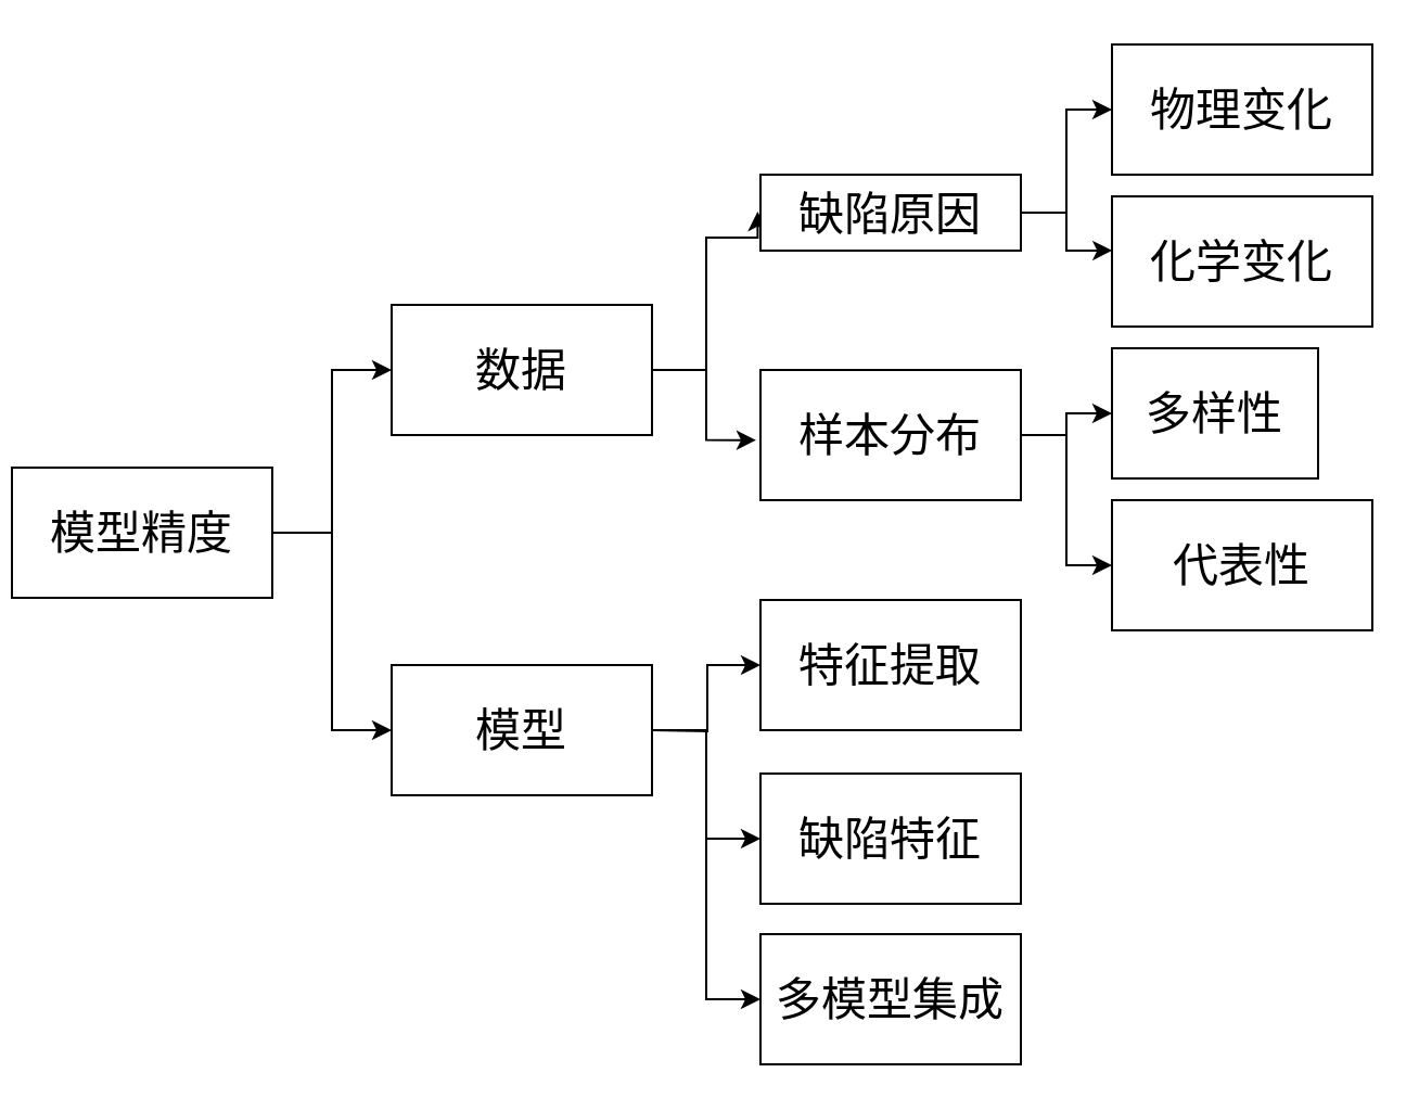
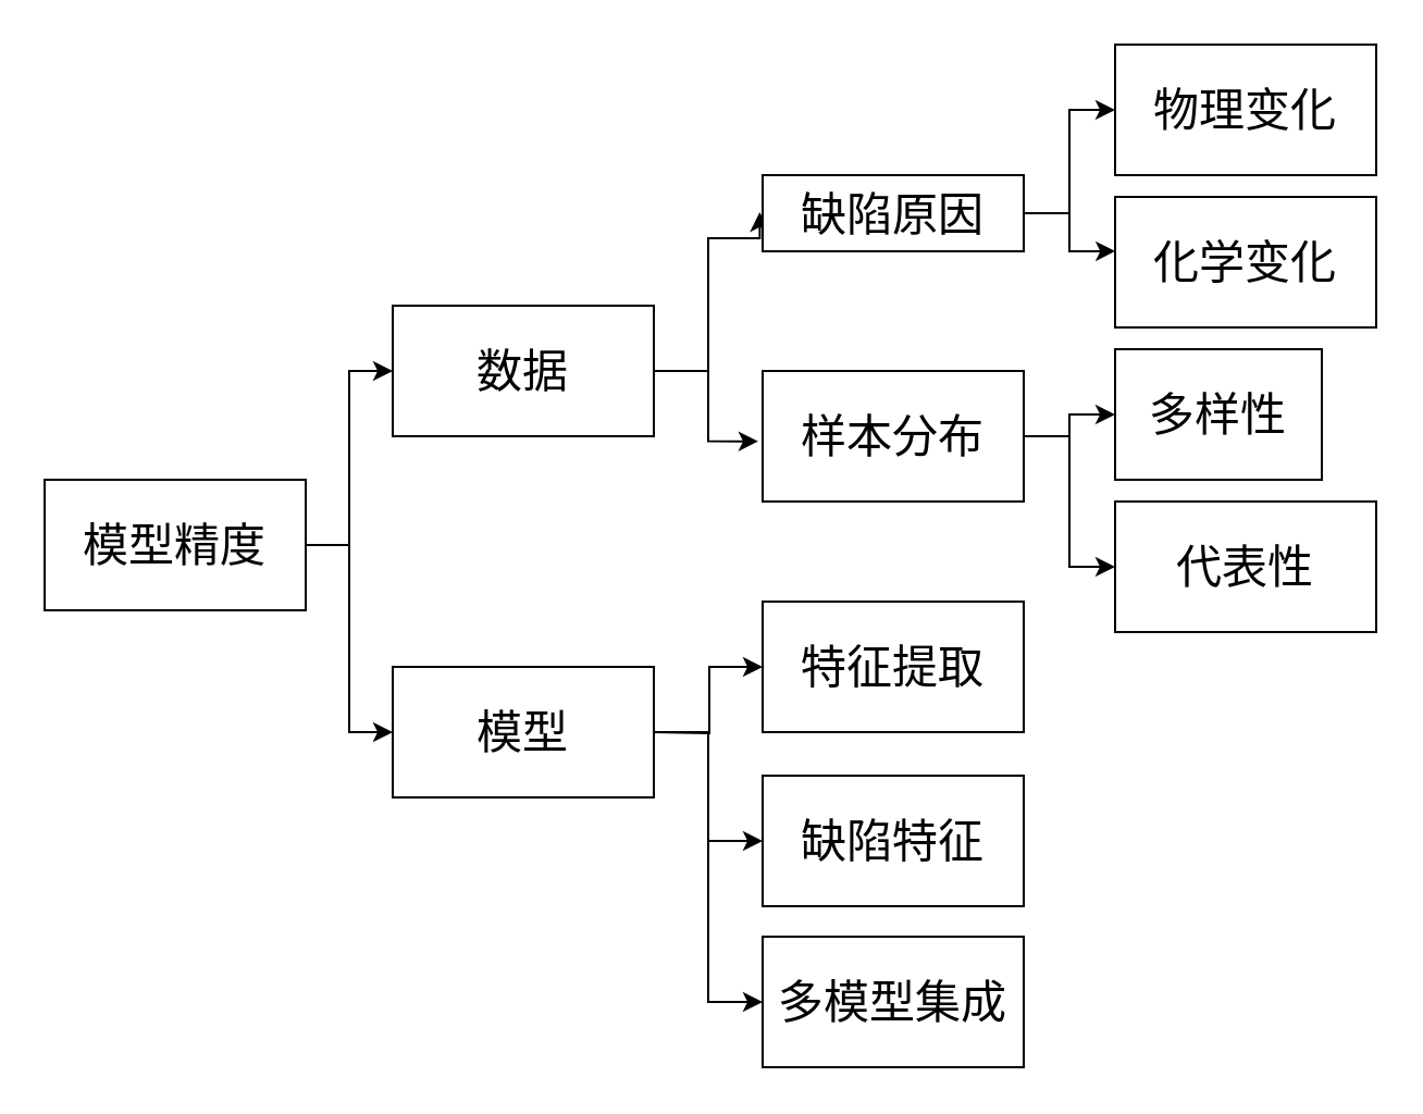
- <mxCell id="4" value="&lt;font style=&quot;font-size: 21px;&quot;&gt;模型精度&lt;/font&gt;" style="rounded=0;whiteSpace=wrap;html=1;" vertex="1" parent="1"><mxGeometry x="5" y="215" width="120" height="60" as="geometry" /></mxCell>
+ <mxCell id="4" value="&lt;font style=&quot;font-size: 21px;&quot;&gt;模型精度&lt;/font&gt;" style="rounded=0;whiteSpace=wrap;html=1;" vertex="1" parent="1"><mxGeometry x="20" y="220" width="120" height="60" as="geometry" /></mxCell>
